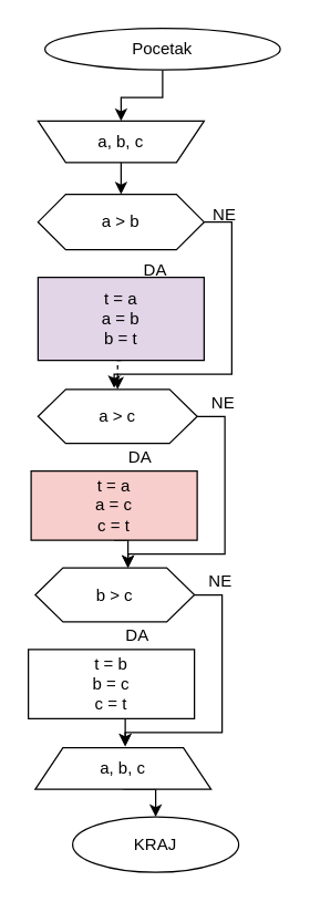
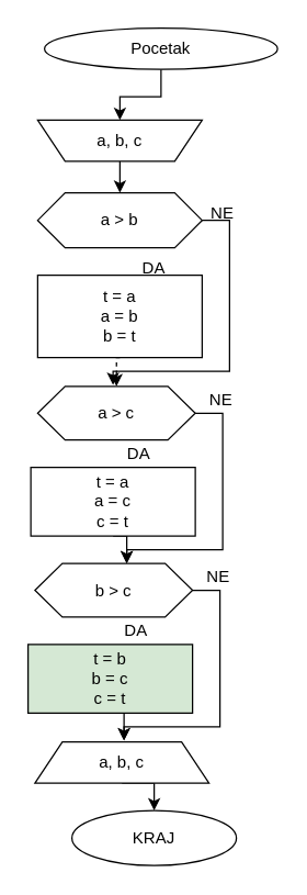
- <mxCell id="10" value="t = a&lt;div&gt;a = b&lt;/div&gt;&lt;div&gt;b = t&lt;/div&gt;" style="rounded=0;whiteSpace=wrap;html=1;fillColor=#e1d5e7;" vertex="1" parent="1"><mxGeometry x="27" y="200" width="120" height="60" as="geometry" /></mxCell>
+ <mxCell id="10" value="t = a&lt;div&gt;a = b&lt;/div&gt;&lt;div&gt;b = t&lt;/div&gt;" style="rounded=0;whiteSpace=wrap;html=1;" vertex="1" parent="1"><mxGeometry x="27" y="200" width="120" height="60" as="geometry" /></mxCell>
- <mxCell id="16" value="t = a&lt;div&gt;a = c&lt;/div&gt;&lt;div&gt;c = t&lt;/div&gt;" style="rounded=0;whiteSpace=wrap;html=1;fillColor=#f8cecc;" vertex="1" parent="1"><mxGeometry x="22" y="340" width="120" height="50" as="geometry" /></mxCell>
+ <mxCell id="16" value="t = a&lt;div&gt;a = c&lt;/div&gt;&lt;div&gt;c = t&lt;/div&gt;" style="rounded=0;whiteSpace=wrap;html=1;" vertex="1" parent="1"><mxGeometry x="22" y="340" width="120" height="50" as="geometry" /></mxCell>
- <mxCell id="23" value="t = b&lt;div&gt;b = c&lt;/div&gt;&lt;div&gt;c = t&lt;/div&gt;" style="rounded=0;whiteSpace=wrap;html=1;" vertex="1" parent="1"><mxGeometry x="20" y="469" width="120" height="50" as="geometry" /></mxCell>
+ <mxCell id="23" value="t = b&lt;div&gt;b = c&lt;/div&gt;&lt;div&gt;c = t&lt;/div&gt;" style="rounded=0;whiteSpace=wrap;html=1;fillColor=#d5e8d4;" vertex="1" parent="1"><mxGeometry x="20" y="469" width="120" height="50" as="geometry" /></mxCell>
